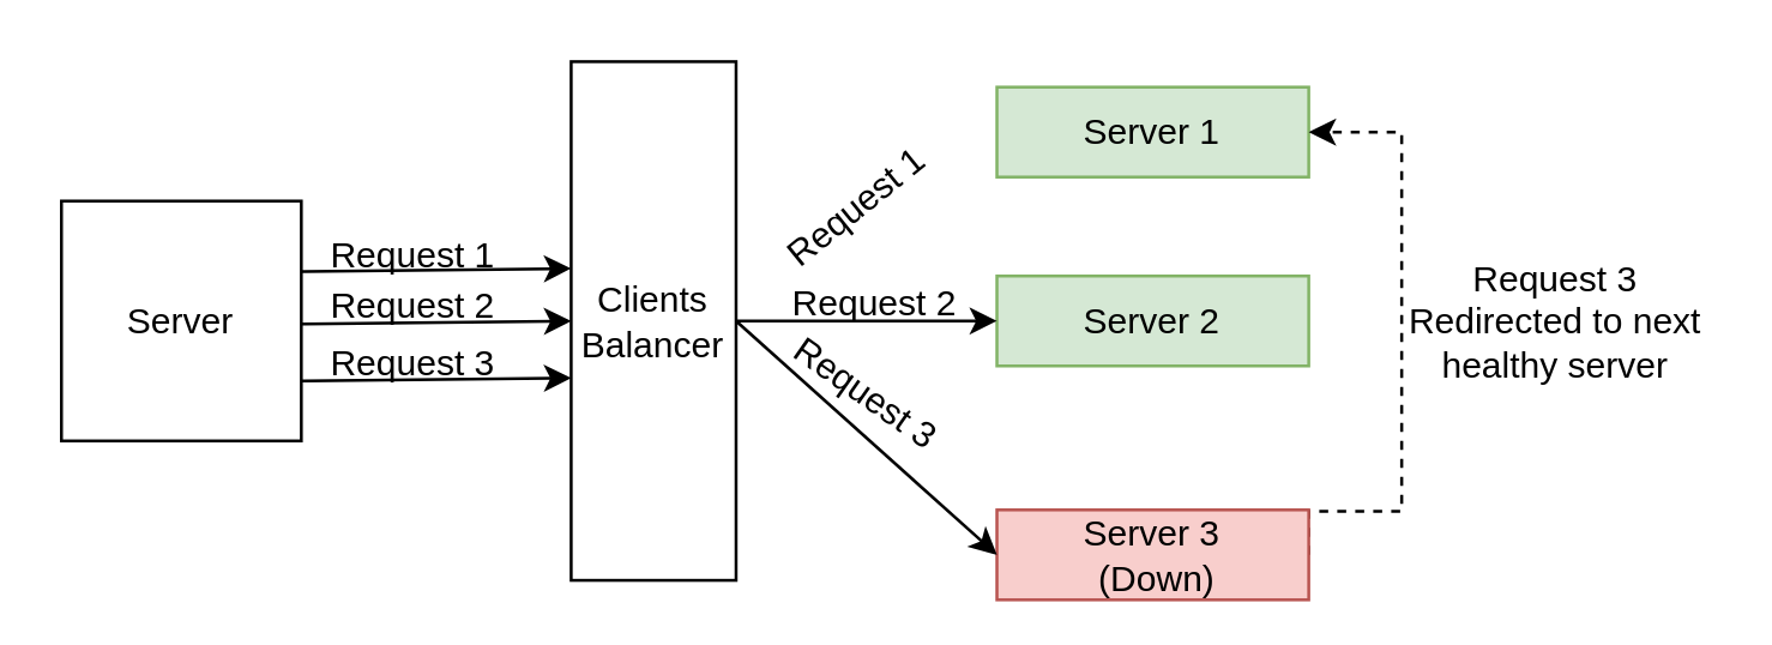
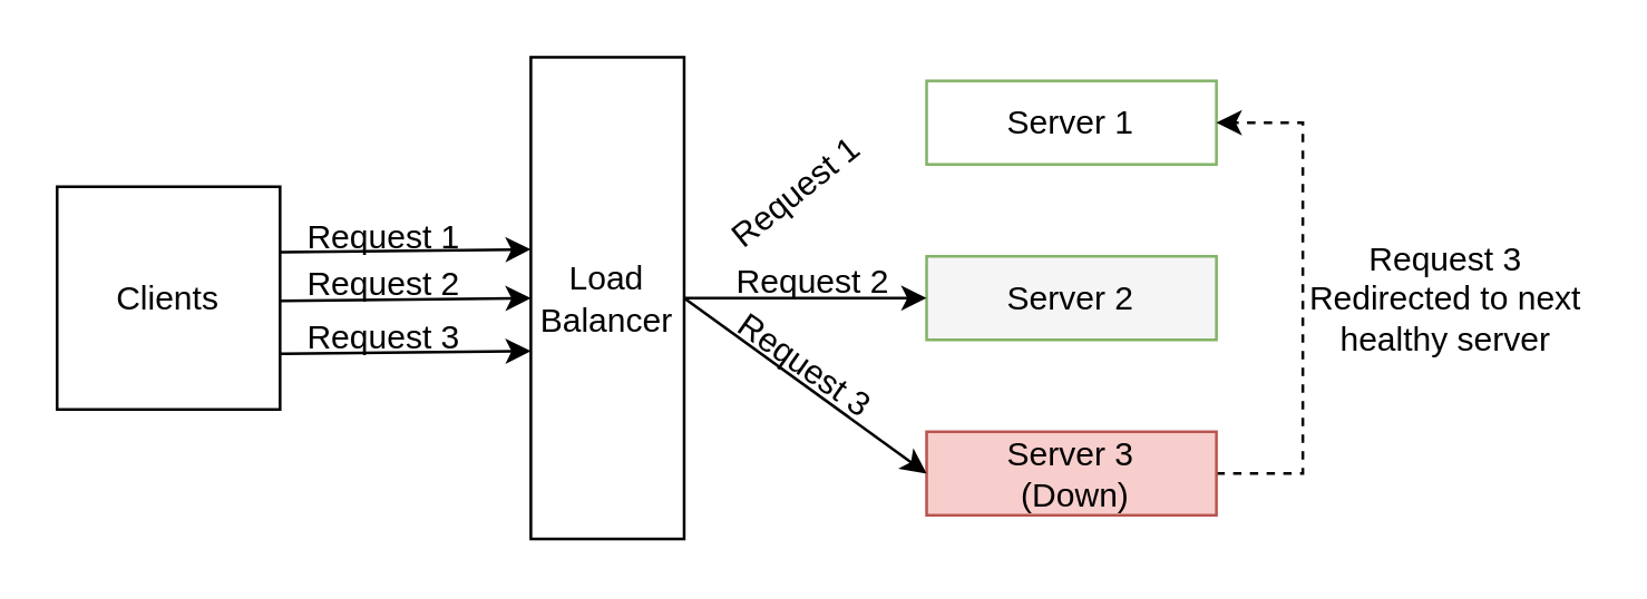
- <mxCell id="2" value="Server 1" style="rounded=0;whiteSpace=wrap;html=1;fillColor=#d5e8d4;strokeColor=#82b366;" vertex="1" parent="1"><mxGeometry x="332" y="28.5" width="104" height="30" as="geometry" /></mxCell>
+ <mxCell id="2" value="Server 1" style="rounded=0;whiteSpace=wrap;html=1;fillColor=#ffffff;strokeColor=#82b366;" vertex="1" parent="1"><mxGeometry x="332" y="28.5" width="104" height="30" as="geometry" /></mxCell>
- <mxCell id="3" value="Server 2" style="rounded=0;whiteSpace=wrap;html=1;fillColor=#d5e8d4;strokeColor=#82b366;" vertex="1" parent="1"><mxGeometry x="332" y="91.5" width="104" height="30" as="geometry" /></mxCell>
+ <mxCell id="3" value="Server 2" style="rounded=0;whiteSpace=wrap;html=1;fillColor=#f5f5f5;strokeColor=#82b366;" vertex="1" parent="1"><mxGeometry x="332" y="91.5" width="104" height="30" as="geometry" /></mxCell>
- <mxCell id="13" value="Server" style="whiteSpace=wrap;html=1;aspect=fixed;" vertex="1" parent="1"><mxGeometry x="20" y="66.5" width="80" height="80" as="geometry" /></mxCell>
+ <mxCell id="13" value="Clients" style="whiteSpace=wrap;html=1;aspect=fixed;" vertex="1" parent="1"><mxGeometry x="20" y="66.5" width="80" height="80" as="geometry" /></mxCell>
- <mxCell id="10" value="&lt;div&gt;Clients&lt;/div&gt;&lt;div&gt;Balancer&lt;br&gt;&lt;/div&gt;" style="rounded=0;whiteSpace=wrap;html=1;" vertex="1" parent="1"><mxGeometry x="190" y="20" width="55" height="173" as="geometry" /></mxCell>
+ <mxCell id="10" value="&lt;div&gt;Load&lt;/div&gt;&lt;div&gt;Balancer&lt;br&gt;&lt;/div&gt;" style="rounded=0;whiteSpace=wrap;html=1;" vertex="1" parent="1"><mxGeometry x="190" y="20" width="55" height="173" as="geometry" /></mxCell>
- <mxCell id="5" value="&lt;div&gt;Server 3&lt;/div&gt;&amp;nbsp;(Down)" style="rounded=0;whiteSpace=wrap;html=1;fillColor=#f8cecc;strokeColor=#b85450;" vertex="1" parent="1"><mxGeometry x="332" y="169.5" width="104" height="30" as="geometry" /></mxCell>
+ <mxCell id="5" value="&lt;div&gt;Server 3&lt;/div&gt;&amp;nbsp;(Down)" style="rounded=0;whiteSpace=wrap;html=1;fillColor=#f8cecc;strokeColor=#b85450;" vertex="1" parent="1"><mxGeometry x="332" y="154.5" width="104" height="30" as="geometry" /></mxCell>
